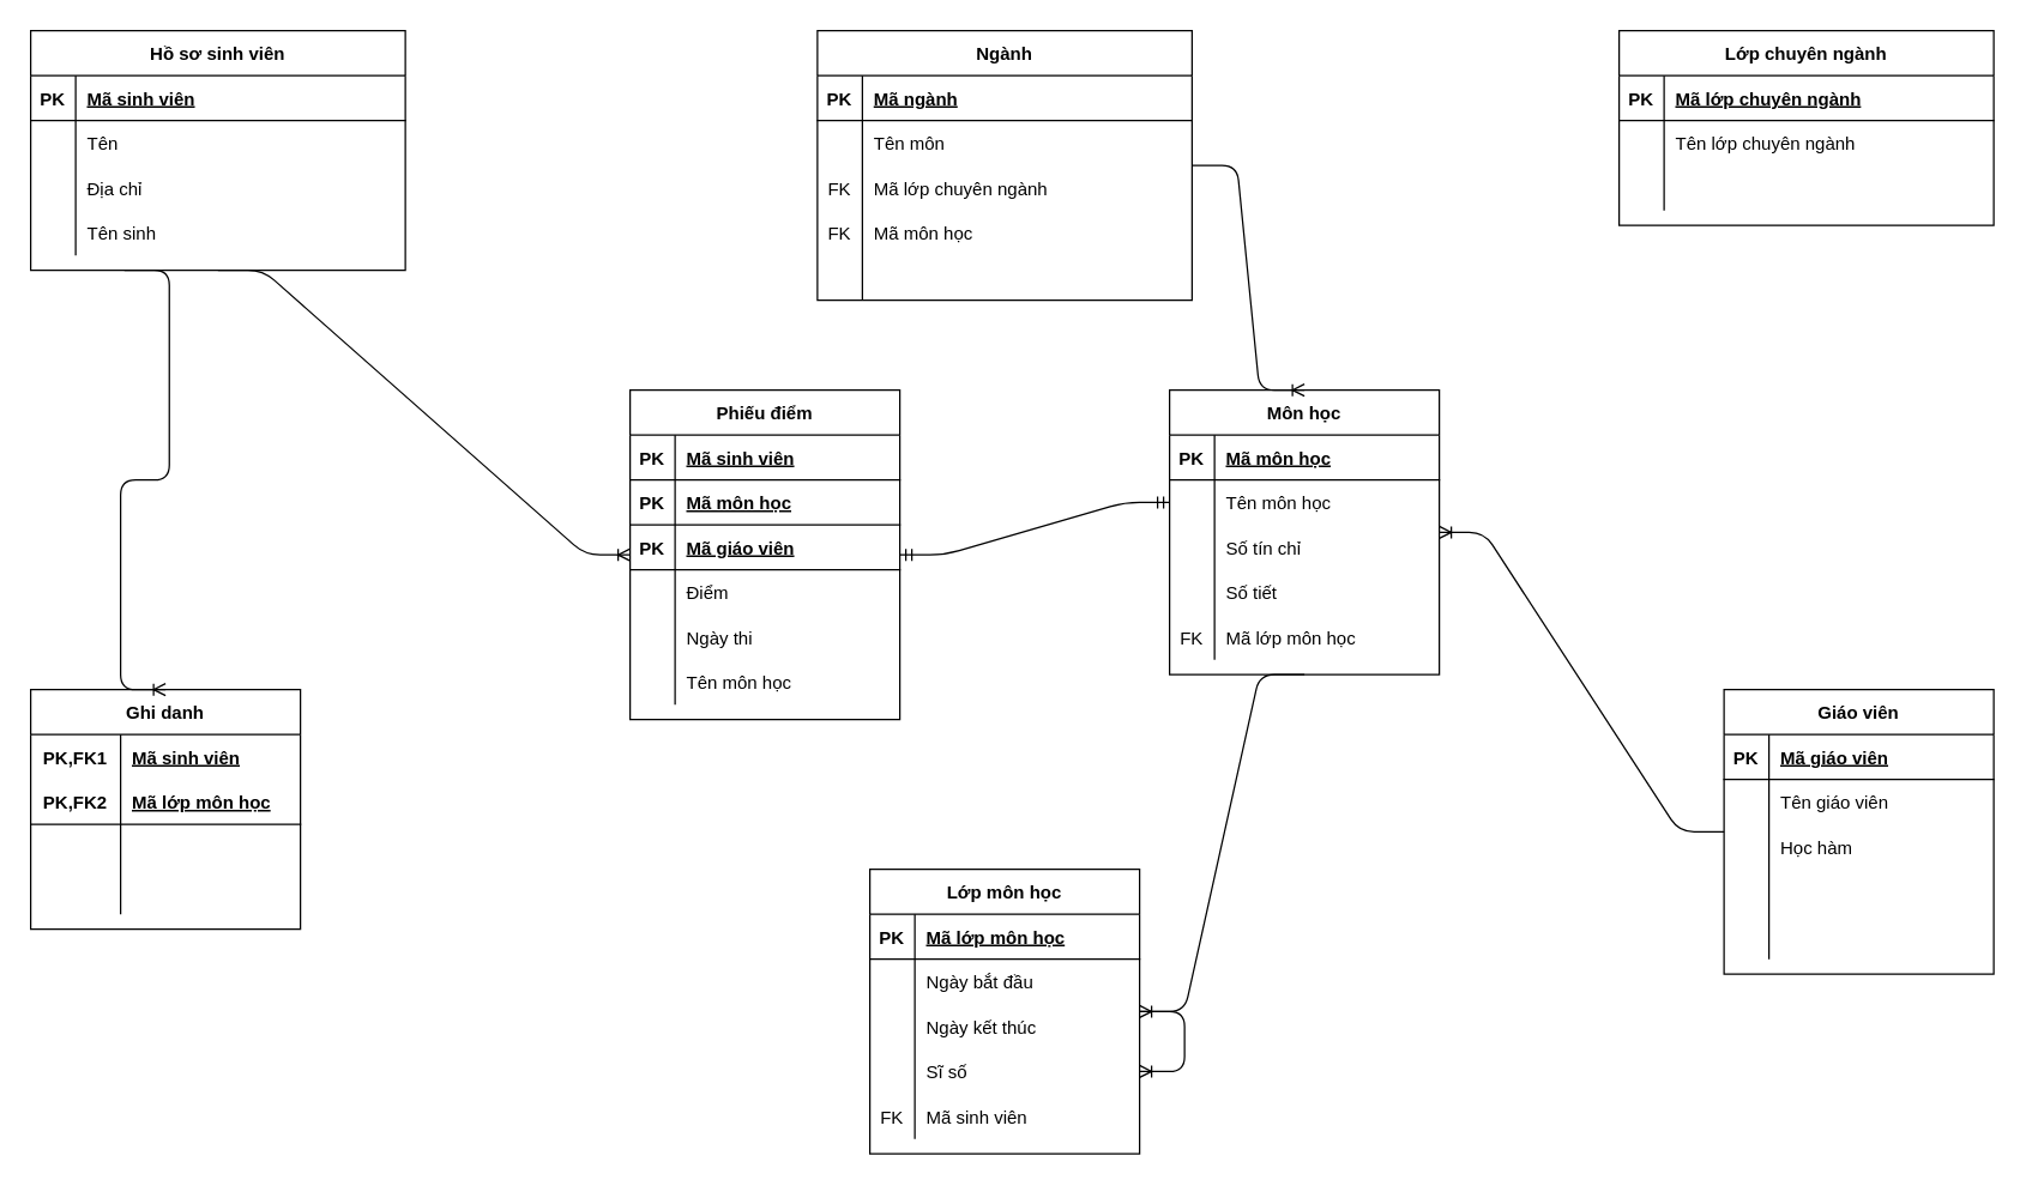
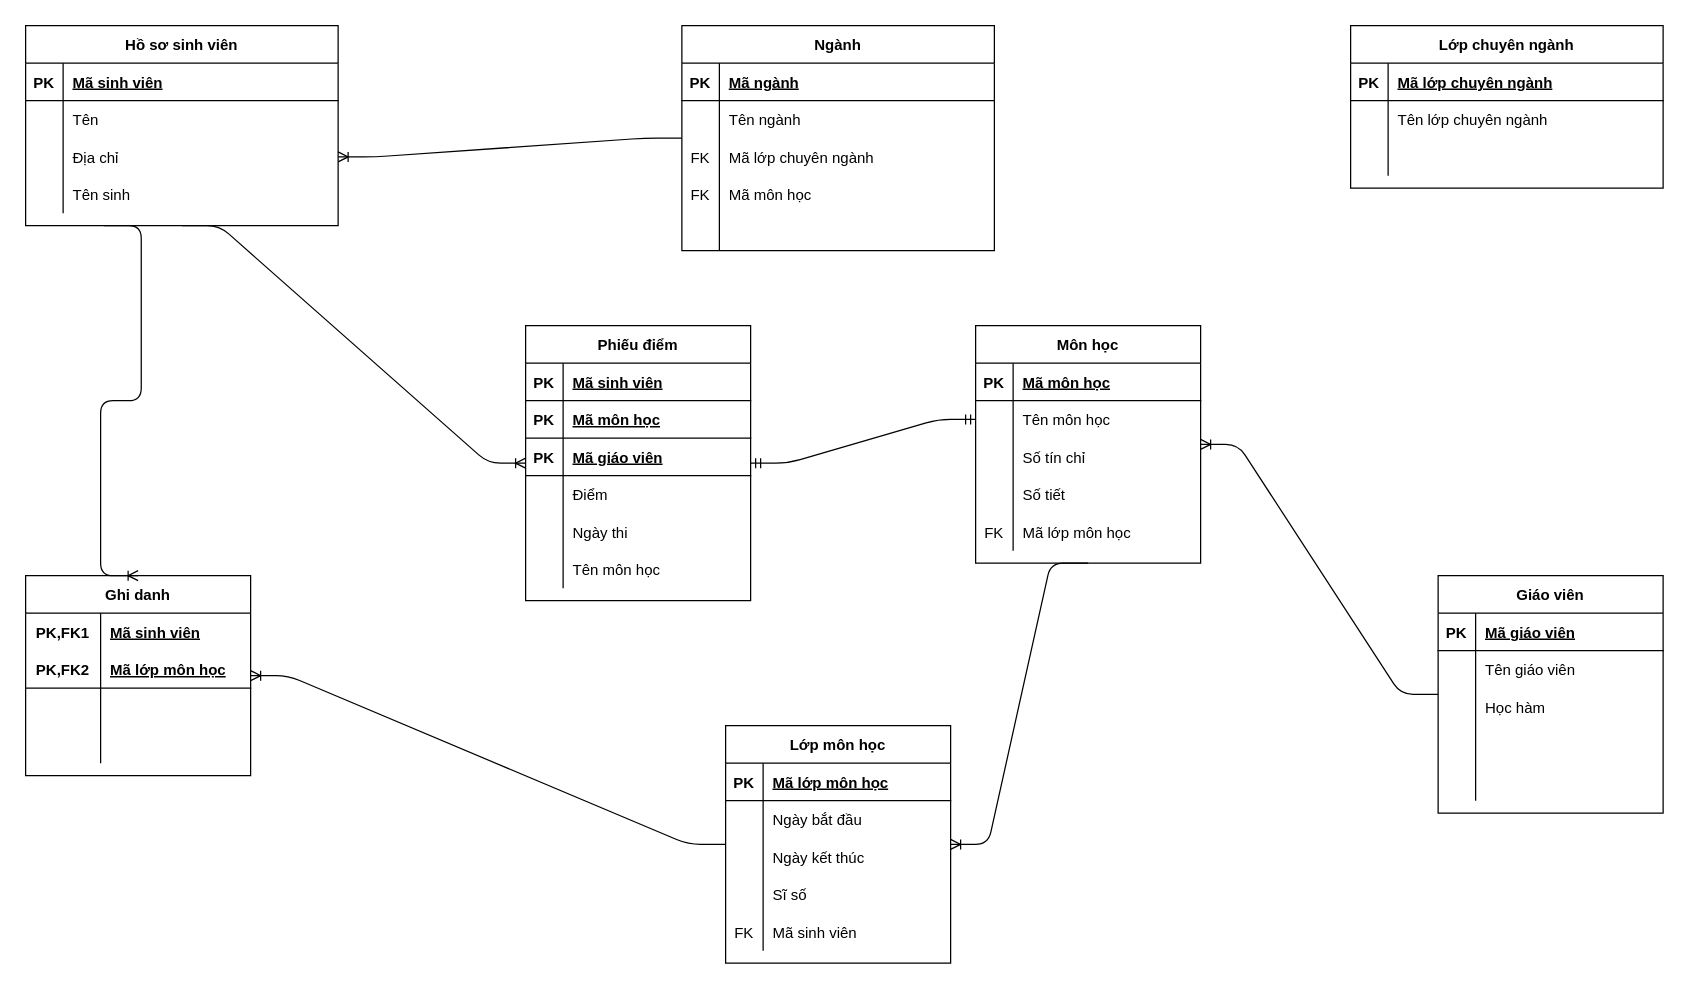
- <mxCell id="8" value="Tên môn" style="shape=partialRectangle;overflow=hidden;connectable=0;fillColor=none;top=0;left=0;bottom=0;right=0;align=left;spacingLeft=6;" parent="6" vertex="1"><mxGeometry x="30" width="220" height="30" as="geometry" /></mxCell>
+ <mxCell id="8" value="Tên ngành" style="shape=partialRectangle;overflow=hidden;connectable=0;fillColor=none;top=0;left=0;bottom=0;right=0;align=left;spacingLeft=6;" parent="6" vertex="1"><mxGeometry x="30" width="220" height="30" as="geometry" /></mxCell>
- <mxCell id="120" value="" style="edgeStyle=entityRelationEdgeStyle;fontSize=12;html=1;endArrow=ERoneToMany;entryX=0.5;entryY=0;entryDx=0;entryDy=0;" edge="1" parent="1" source="2" target="41"><mxGeometry width="100" height="100" relative="1" as="geometry"><mxPoint x="830" y="410" as="sourcePoint" /><mxPoint x="640" y="275" as="targetPoint" /></mxGeometry></mxCell>
+ <mxCell id="120" value="" style="edgeStyle=entityRelationEdgeStyle;fontSize=12;html=1;endArrow=ERoneToMany;" edge="1" parent="1" source="2" target="37"><mxGeometry width="100" height="100" relative="1" as="geometry"><mxPoint x="830" y="410" as="sourcePoint" /><mxPoint x="640" y="275" as="targetPoint" /></mxGeometry></mxCell>
- <mxCell id="125" value="" style="edgeStyle=entityRelationEdgeStyle;fontSize=12;html=1;endArrow=ERoneToMany;" edge="1" parent="1" source="72" target="84"><mxGeometry width="100" height="100" relative="1" as="geometry"><mxPoint x="640" y="450" as="sourcePoint" /><mxPoint x="350" y="560" as="targetPoint" /></mxGeometry></mxCell>
+ <mxCell id="125" value="" style="edgeStyle=entityRelationEdgeStyle;fontSize=12;html=1;endArrow=ERoneToMany;" edge="1" parent="1" source="72" target="88"><mxGeometry width="100" height="100" relative="1" as="geometry"><mxPoint x="640" y="450" as="sourcePoint" /><mxPoint x="350" y="560" as="targetPoint" /></mxGeometry></mxCell>
